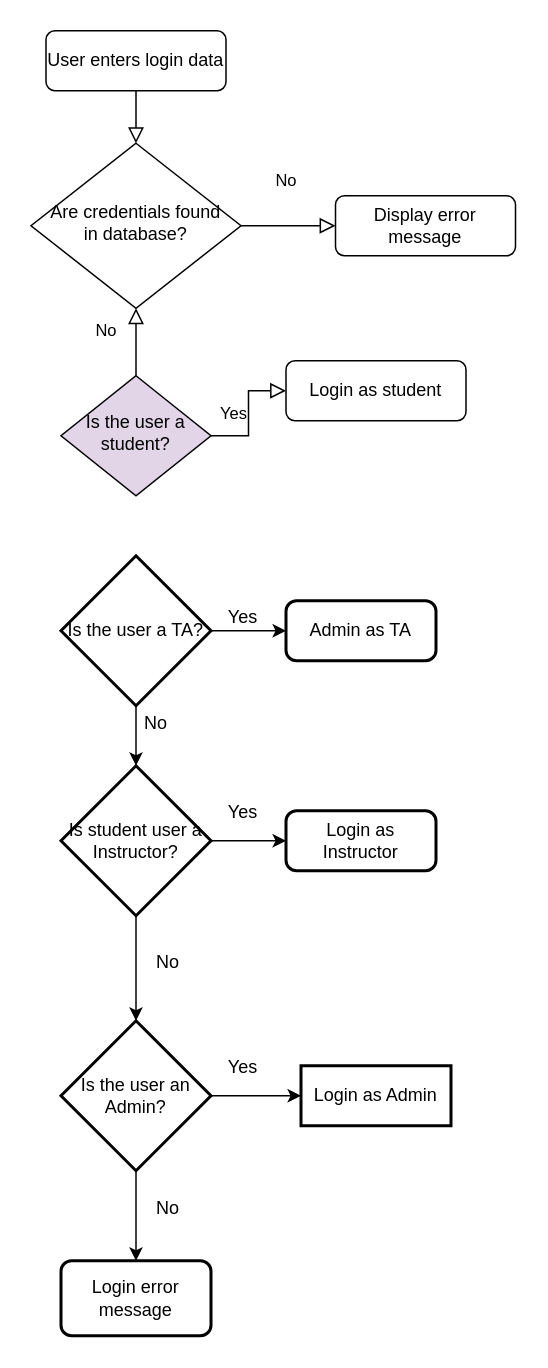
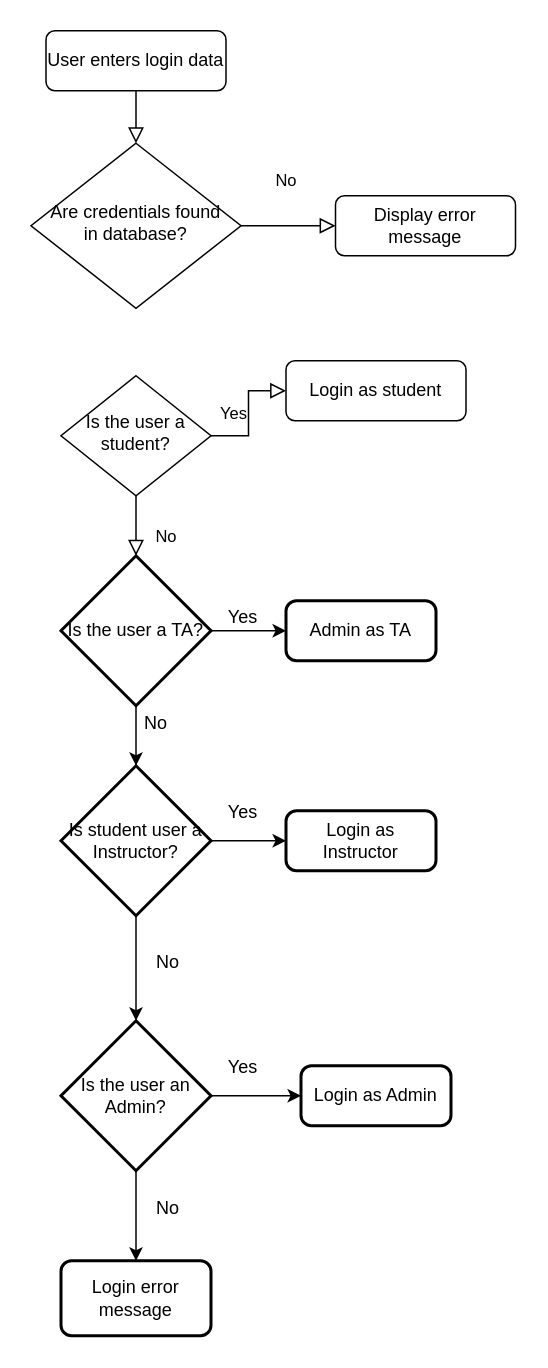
- <mxCell id="7" value="No" style="rounded=0;html=1;jettySize=auto;orthogonalLoop=1;fontSize=11;endArrow=block;endFill=0;endSize=8;strokeWidth=1;shadow=0;labelBackgroundColor=none;edgeStyle=orthogonalEdgeStyle;" parent="1" source="9" target="5" edge="1"><mxGeometry x="0.333" y="20" relative="1" as="geometry"><mxPoint as="offset" /><mxPoint x="90" y="370" as="targetPoint" /></mxGeometry></mxCell>
+ <mxCell id="7" value="No" style="rounded=0;html=1;jettySize=auto;orthogonalLoop=1;fontSize=11;endArrow=block;endFill=0;endSize=8;strokeWidth=1;shadow=0;labelBackgroundColor=none;edgeStyle=orthogonalEdgeStyle;entryX=0.5;entryY=0;entryDx=0;entryDy=0;entryPerimeter=0;" parent="1" source="9" target="13" edge="1"><mxGeometry x="0.333" y="20" relative="1" as="geometry"><mxPoint as="offset" /><mxPoint x="90" y="370" as="targetPoint" /></mxGeometry></mxCell>
- <mxCell id="9" value="Is the user a&lt;br&gt;student?" style="rhombus;whiteSpace=wrap;html=1;shadow=0;fontFamily=Helvetica;fontSize=12;align=center;strokeWidth=1;spacing=6;spacingTop=-4;fillColor=#e1d5e7;" parent="1" vertex="1"><mxGeometry x="40" y="250" width="100" height="80" as="geometry" /></mxCell>
+ <mxCell id="9" value="Is the user a&lt;br&gt;student?" style="rhombus;whiteSpace=wrap;html=1;shadow=0;fontFamily=Helvetica;fontSize=12;align=center;strokeWidth=1;spacing=6;spacingTop=-4;" parent="1" vertex="1"><mxGeometry x="40" y="250" width="100" height="80" as="geometry" /></mxCell>
- <mxCell id="20" value="Login as Admin" style="whiteSpace=wrap;html=1;absoluteArcSize=1;arcSize=14;strokeWidth=2;rounded=0;" vertex="1" parent="1"><mxGeometry x="200" y="710" width="100" height="40" as="geometry" /></mxCell>
+ <mxCell id="20" value="Login as Admin" style="rounded=1;whiteSpace=wrap;html=1;absoluteArcSize=1;arcSize=14;strokeWidth=2;" vertex="1" parent="1"><mxGeometry x="200" y="710" width="100" height="40" as="geometry" /></mxCell>
